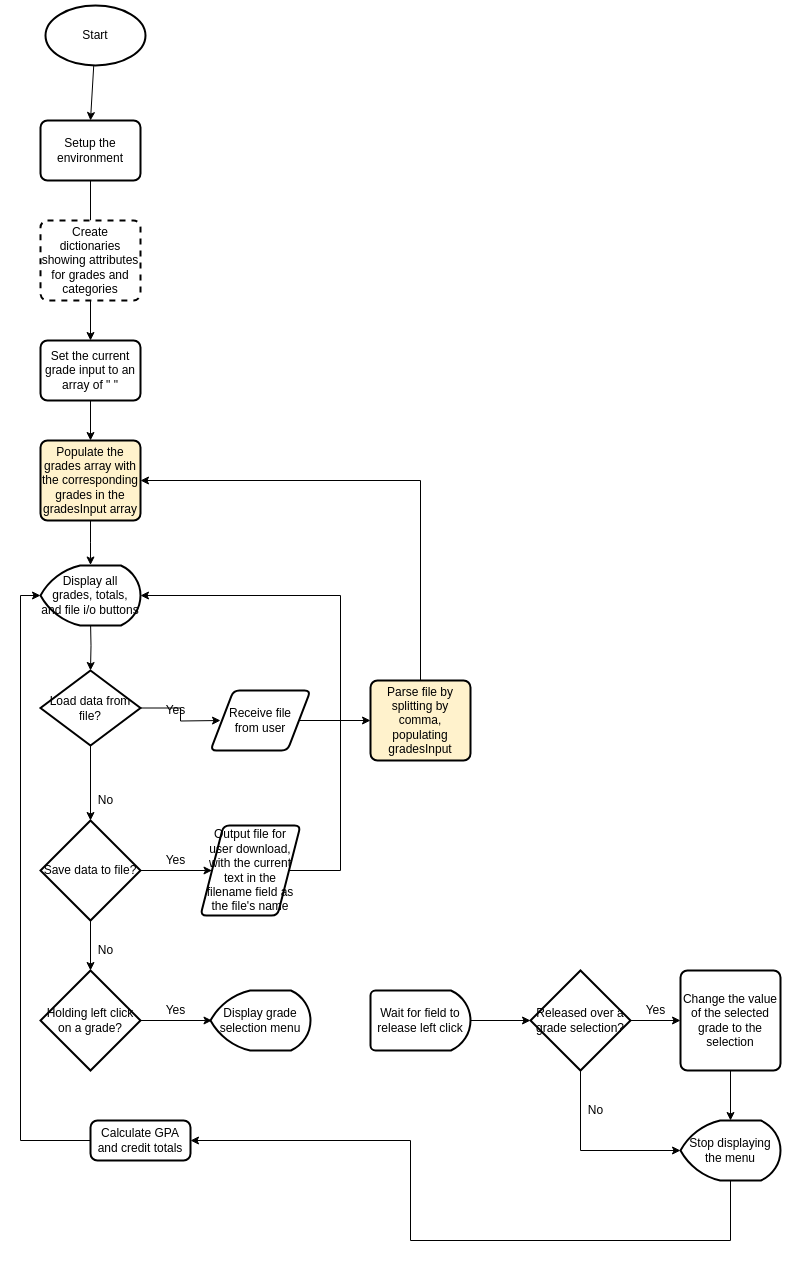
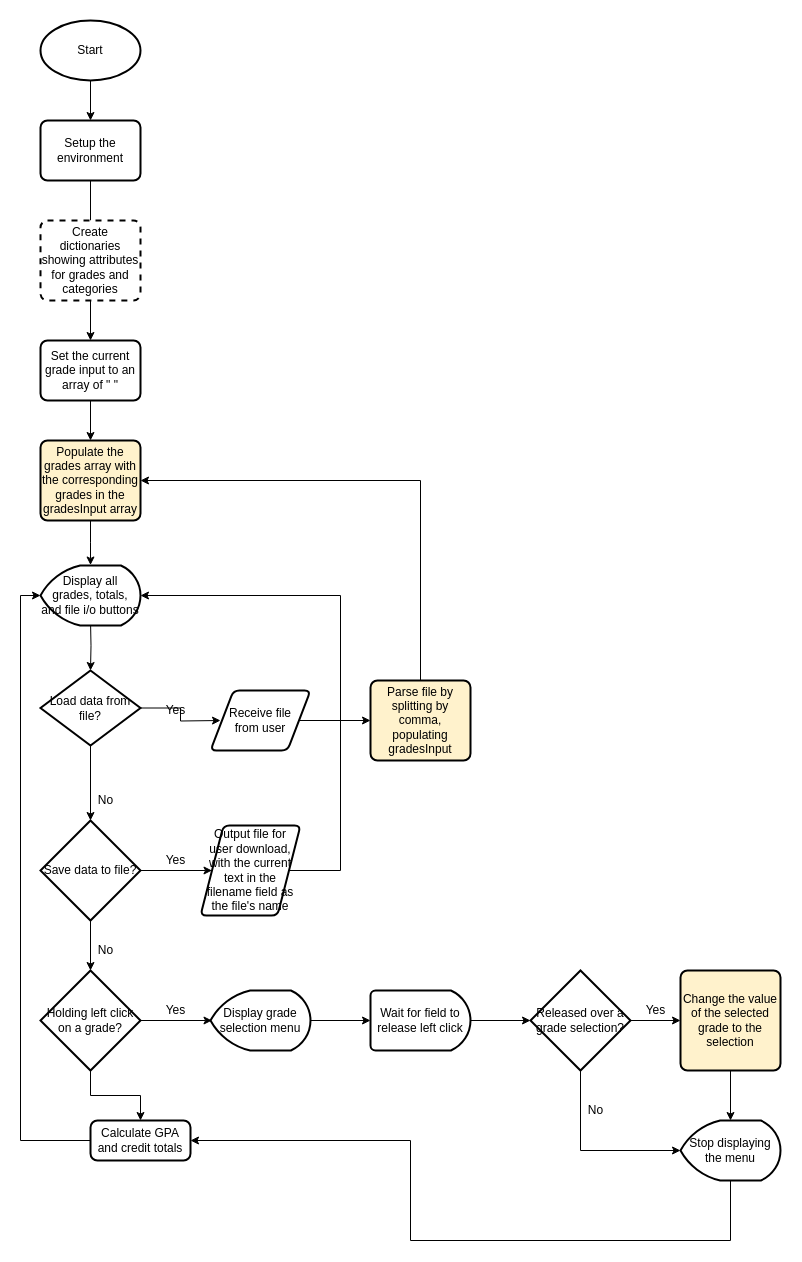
- <mxCell id="2" value="Start" style="strokeWidth=2;html=1;shape=mxgraph.flowchart.start_1;whiteSpace=wrap;" parent="1" vertex="1"><mxGeometry x="45" y="5" width="100" height="60" as="geometry" /></mxCell>
+ <mxCell id="2" value="Start" style="strokeWidth=2;html=1;shape=mxgraph.flowchart.start_1;whiteSpace=wrap;" parent="1" vertex="1"><mxGeometry x="40" y="20" width="100" height="60" as="geometry" /></mxCell>
+ <mxCell id="38" style="edgeStyle=orthogonalEdgeStyle;rounded=0;orthogonalLoop=1;jettySize=auto;html=1;entryX=0;entryY=0.5;entryDx=0;entryDy=0;entryPerimeter=0;" parent="1" source="39" target="34" edge="1"><mxGeometry relative="1" as="geometry" /></mxCell>
- <mxCell id="40" value="Change the value of the selected grade to the selection" style="rounded=1;whiteSpace=wrap;html=1;absoluteArcSize=1;arcSize=14;strokeWidth=2;" parent="1" vertex="1"><mxGeometry x="680" y="970" width="100" height="100" as="geometry" /></mxCell>
+ <mxCell id="40" value="Change the value of the selected grade to the selection" style="rounded=1;whiteSpace=wrap;html=1;absoluteArcSize=1;arcSize=14;strokeWidth=2;fillColor=#fff2cc;" parent="1" vertex="1"><mxGeometry x="680" y="970" width="100" height="100" as="geometry" /></mxCell>
+ <mxCell id="29" style="edgeStyle=orthogonalEdgeStyle;rounded=0;orthogonalLoop=1;jettySize=auto;html=1;entryX=0.5;entryY=0;entryDx=0;entryDy=0;" parent="1" source="30" target="47" edge="1"><mxGeometry relative="1" as="geometry" /></mxCell>
